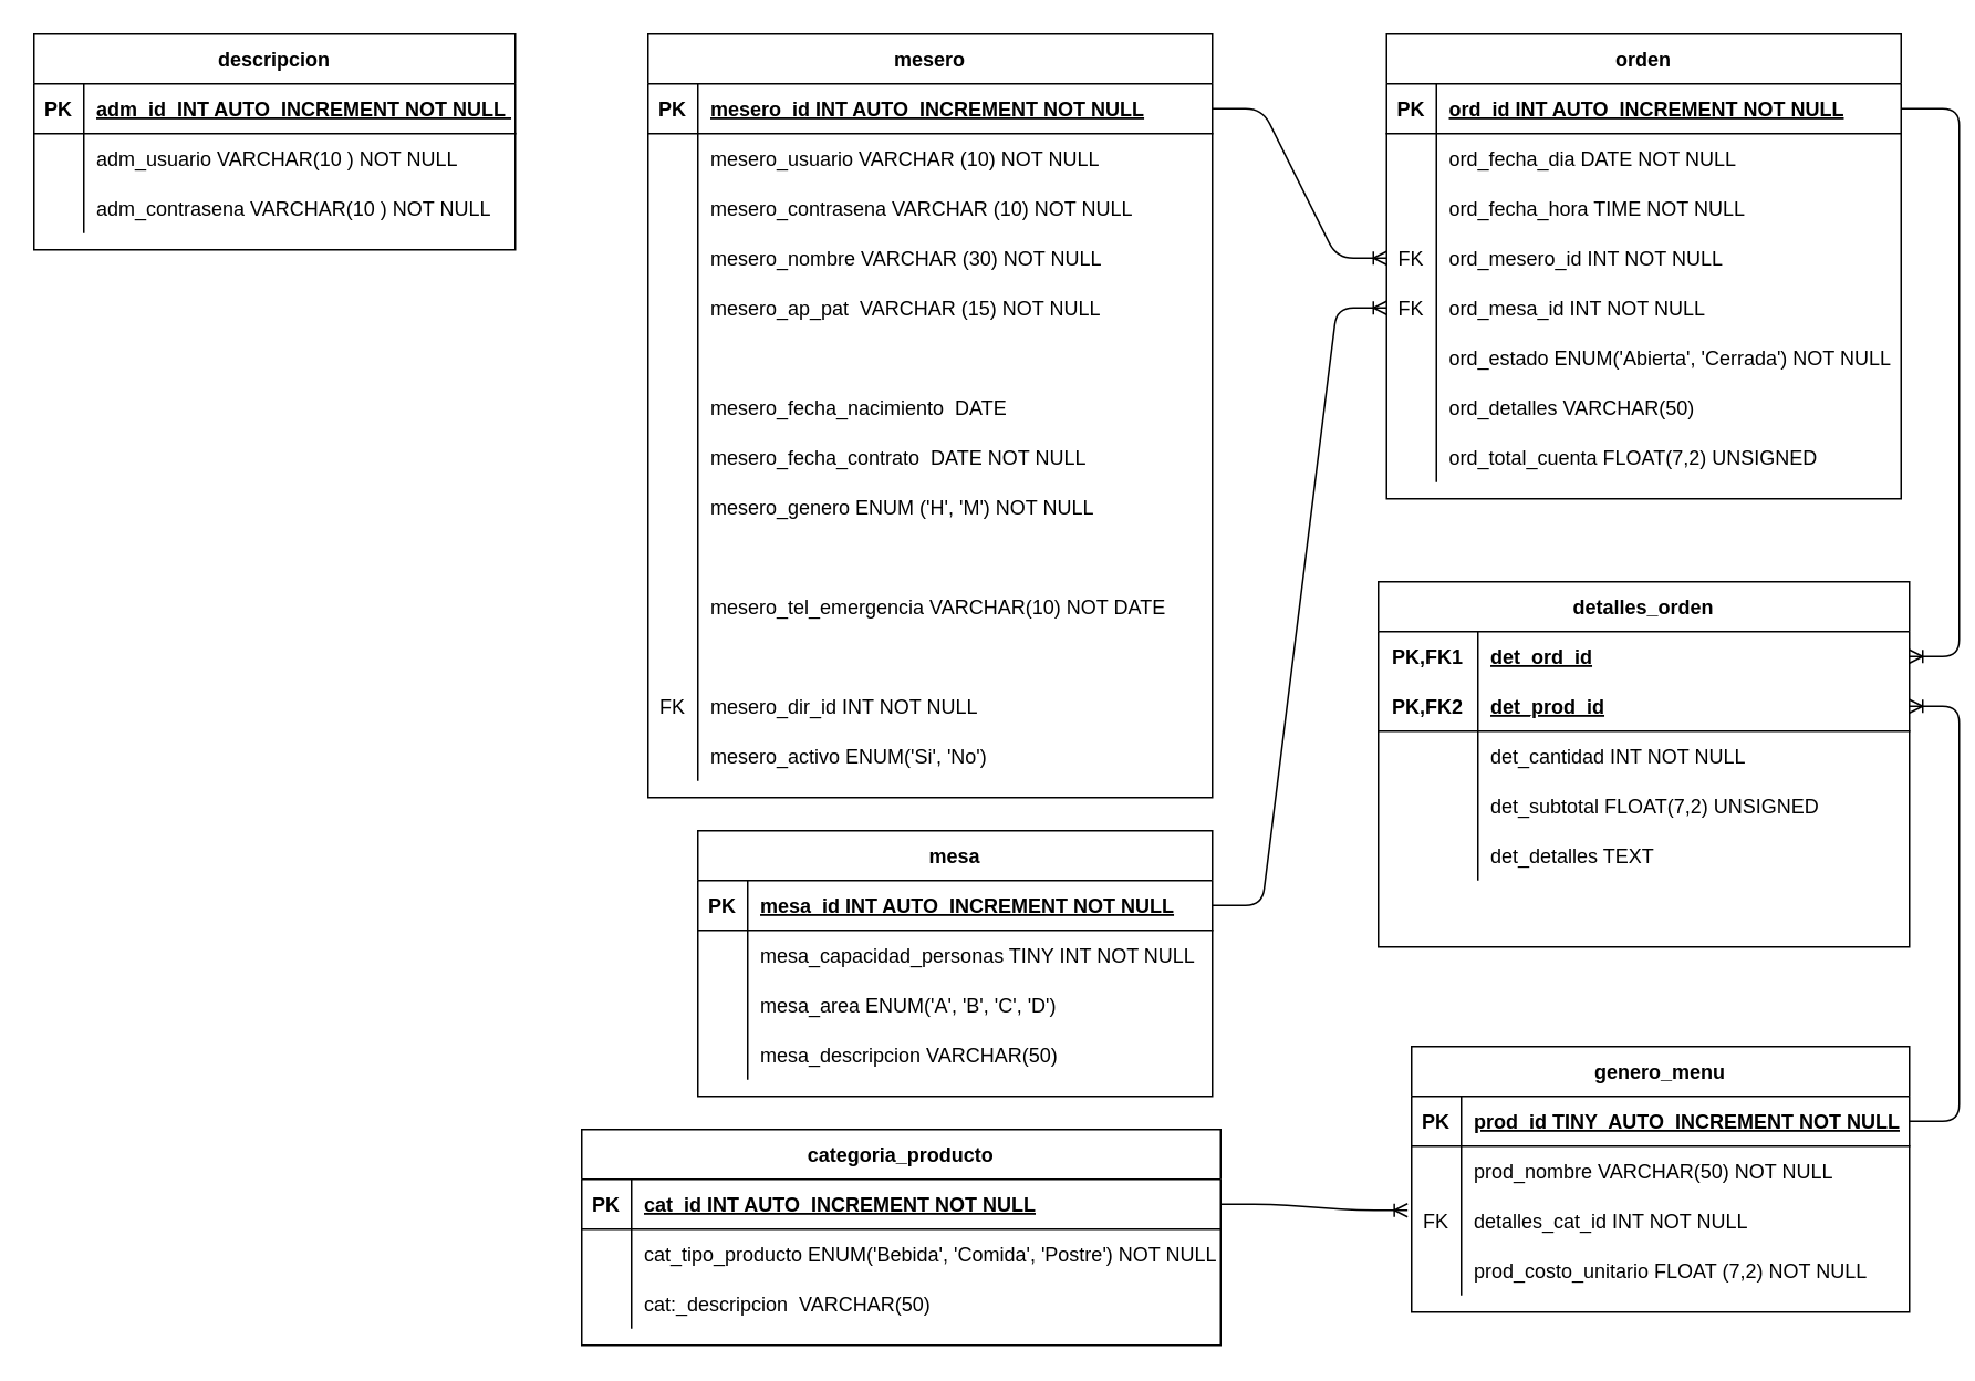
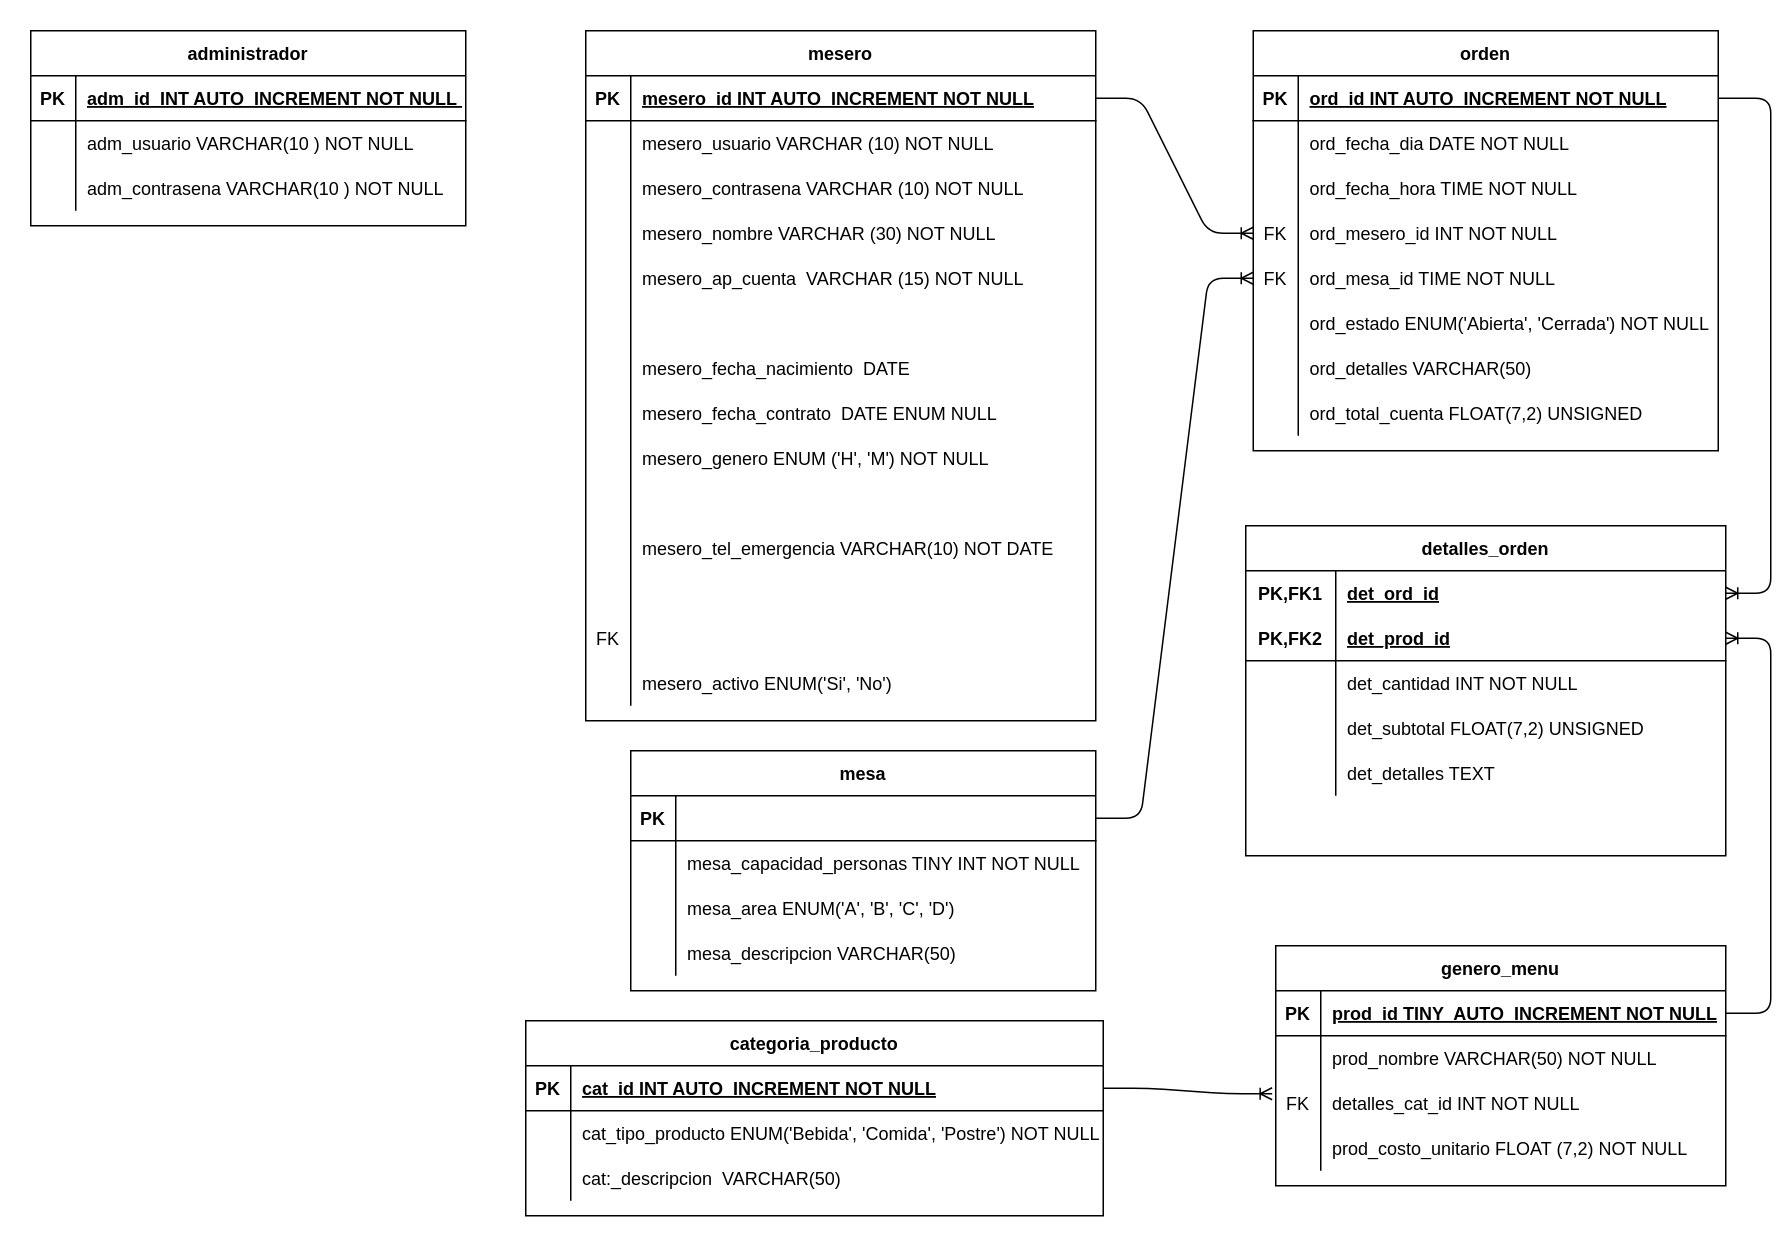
- <mxCell id="78" value="descripcion" style="shape=table;startSize=30;container=1;collapsible=1;childLayout=tableLayout;fixedRows=1;rowLines=0;fontStyle=1;align=center;resizeLast=1;" parent="1" vertex="1"><mxGeometry x="20" y="20" width="290" height="130" as="geometry" /></mxCell>
+ <mxCell id="78" value="administrador" style="shape=table;startSize=30;container=1;collapsible=1;childLayout=tableLayout;fixedRows=1;rowLines=0;fontStyle=1;align=center;resizeLast=1;" parent="1" vertex="1"><mxGeometry x="20" y="20" width="290" height="130" as="geometry" /></mxCell>
- <mxCell id="30" value="mesero_ap_pat  VARCHAR (15) NOT NULL" style="shape=partialRectangle;overflow=hidden;connectable=0;fillColor=none;top=0;left=0;bottom=0;right=0;align=left;spacingLeft=6;" parent="28" vertex="1"><mxGeometry x="30" width="310" height="30" as="geometry" /></mxCell>
+ <mxCell id="30" value="mesero_ap_cuenta  VARCHAR (15) NOT NULL" style="shape=partialRectangle;overflow=hidden;connectable=0;fillColor=none;top=0;left=0;bottom=0;right=0;align=left;spacingLeft=6;" parent="28" vertex="1"><mxGeometry x="30" width="310" height="30" as="geometry" /></mxCell>
- <mxCell id="103" value="ord_mesa_id INT NOT NULL" style="shape=partialRectangle;overflow=hidden;connectable=0;fillColor=none;top=0;left=0;bottom=0;right=0;align=left;spacingLeft=6;" parent="101" vertex="1"><mxGeometry x="30" width="280" height="30" as="geometry" /></mxCell>
+ <mxCell id="103" value="ord_mesa_id TIME NOT NULL" style="shape=partialRectangle;overflow=hidden;connectable=0;fillColor=none;top=0;left=0;bottom=0;right=0;align=left;spacingLeft=6;" parent="101" vertex="1"><mxGeometry x="30" width="280" height="30" as="geometry" /></mxCell>
- <mxCell id="38" value="mesero_fecha_contrato  DATE NOT NULL" style="shape=partialRectangle;overflow=hidden;connectable=0;fillColor=none;top=0;left=0;bottom=0;right=0;align=left;spacingLeft=6;" parent="36" vertex="1"><mxGeometry x="30" width="310" height="30" as="geometry" /></mxCell>
+ <mxCell id="38" value="mesero_fecha_contrato  DATE ENUM NULL" style="shape=partialRectangle;overflow=hidden;connectable=0;fillColor=none;top=0;left=0;bottom=0;right=0;align=left;spacingLeft=6;" parent="36" vertex="1"><mxGeometry x="30" width="310" height="30" as="geometry" /></mxCell>
- <mxCell id="51" value="mesero_dir_id INT NOT NULL" style="shape=partialRectangle;overflow=hidden;connectable=0;fillColor=none;top=0;left=0;bottom=0;right=0;align=left;spacingLeft=6;strokeColor=#FF0000;" parent="49" vertex="1"><mxGeometry x="30" width="310" height="30" as="geometry" /></mxCell>
- <mxCell id="5" value="mesa_id INT AUTO_INCREMENT NOT NULL" style="shape=partialRectangle;overflow=hidden;connectable=0;fillColor=none;top=0;left=0;bottom=0;right=0;align=left;spacingLeft=6;fontStyle=5;" parent="3" vertex="1"><mxGeometry x="30" width="280" height="30" as="geometry" /></mxCell>
